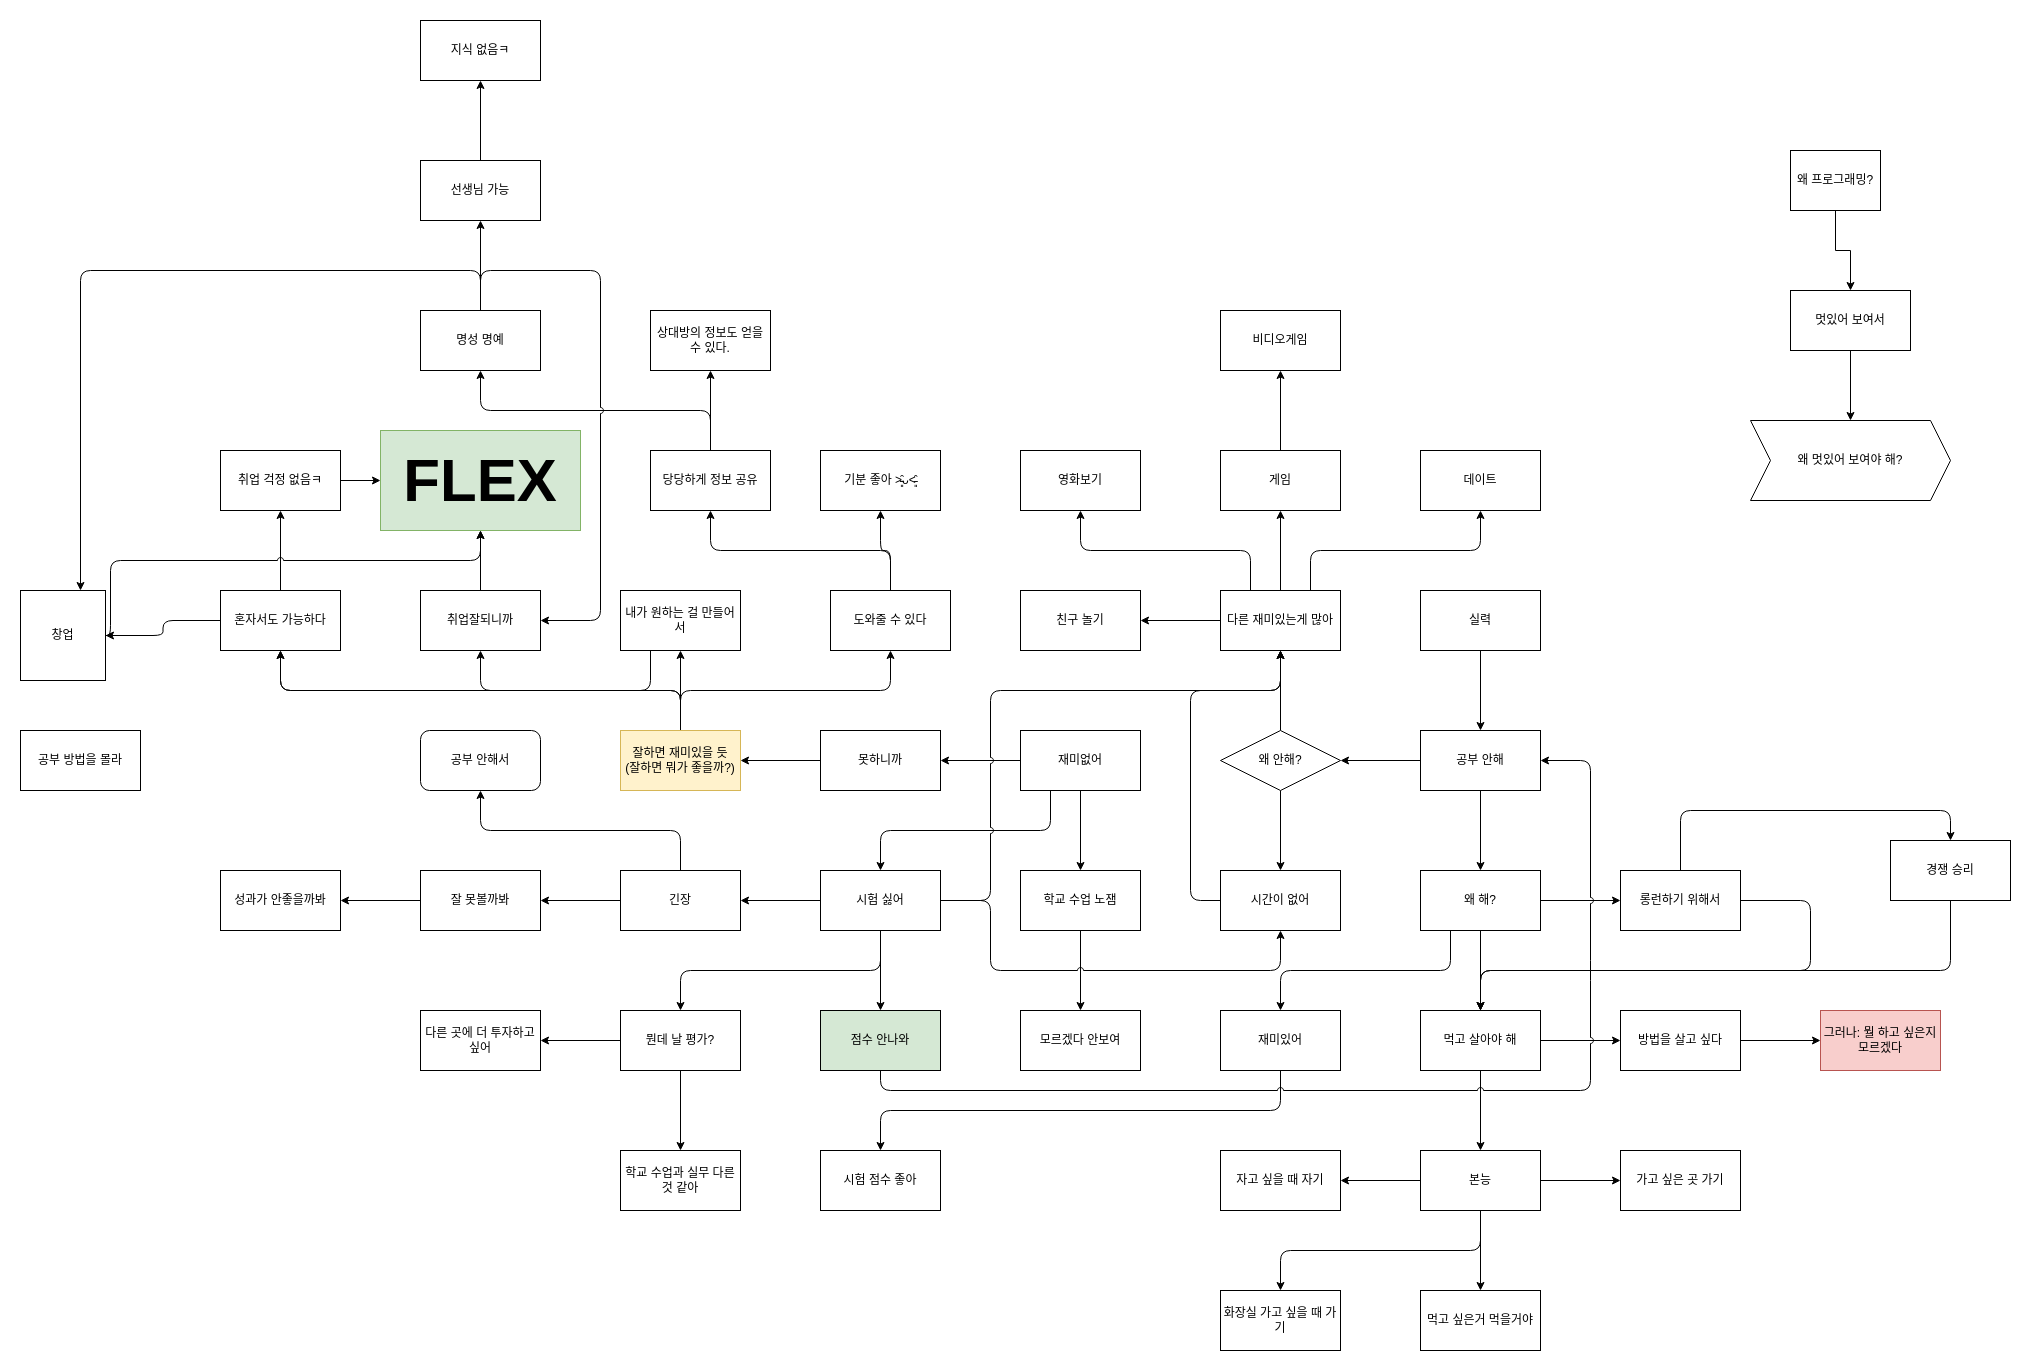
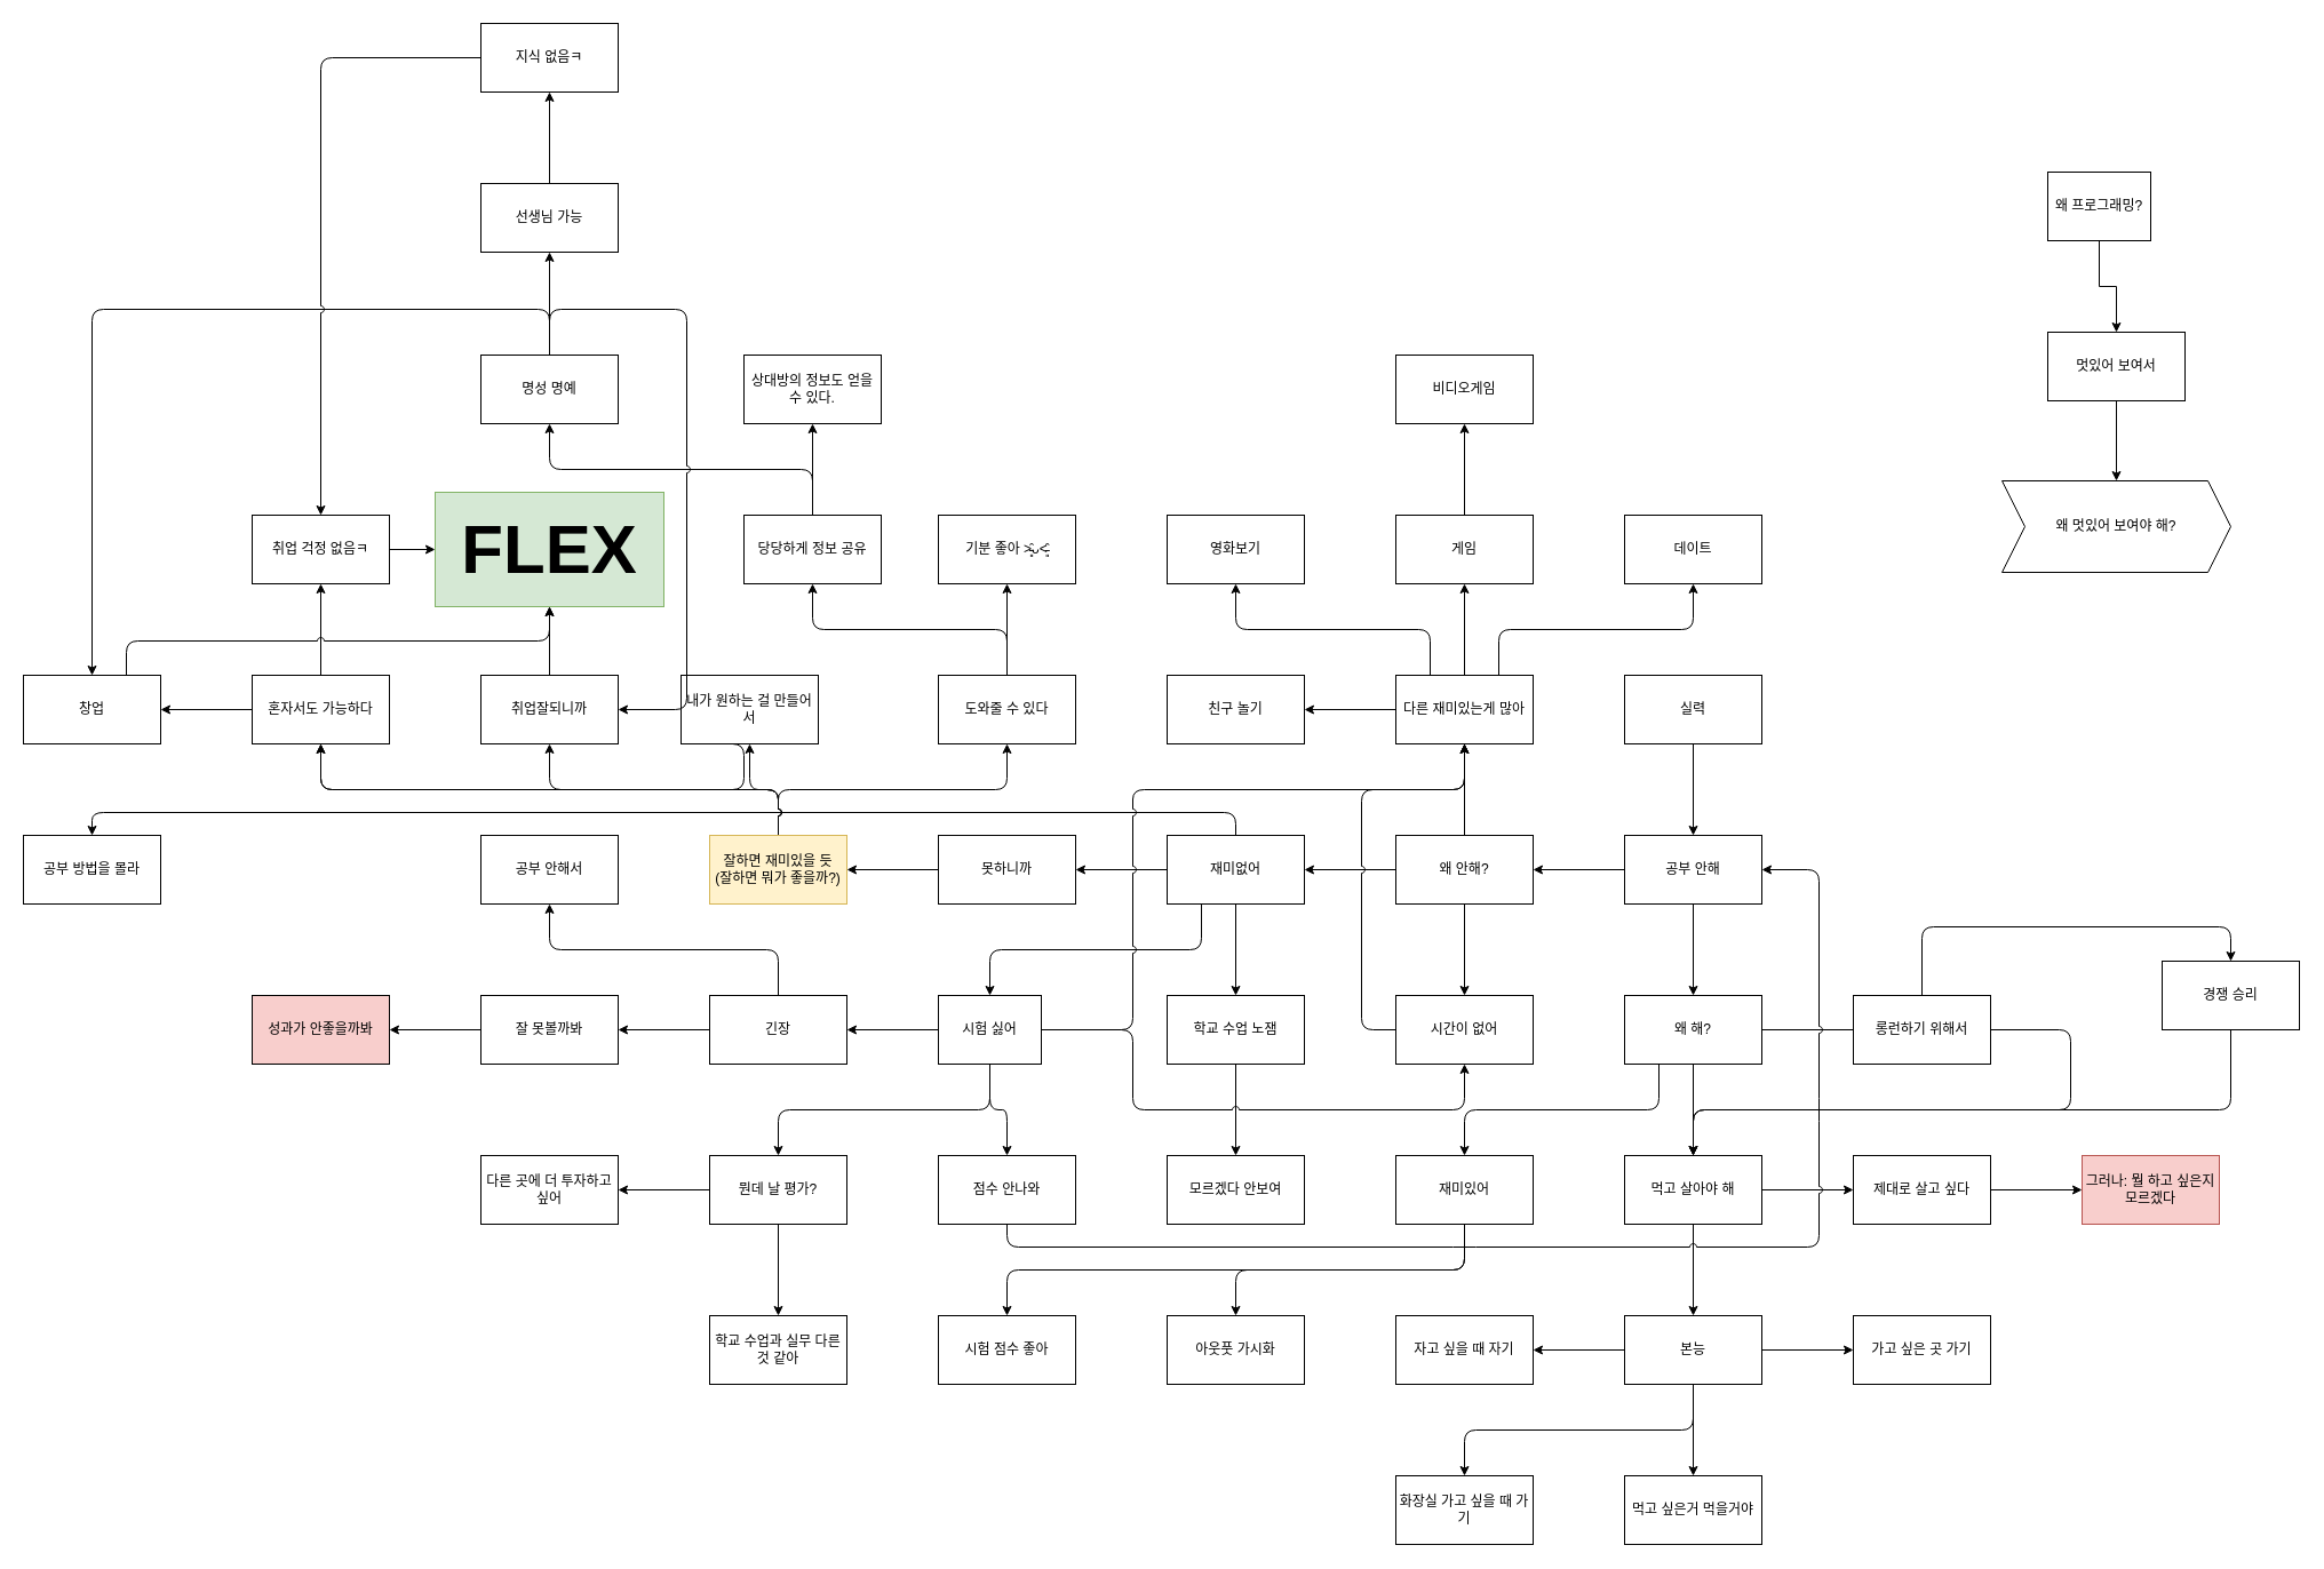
+ <mxCell id="121" style="edgeStyle=orthogonalEdgeStyle;rounded=1;jumpStyle=arc;orthogonalLoop=1;jettySize=auto;html=1;strokeColor=#000000;fontSize=12;" parent="6" source="124" target="109" edge="1"><mxGeometry relative="1" as="geometry"><Array as="points"><mxPoint x="280" y="50" /></Array></mxGeometry></mxCell>
- <mxCell id="98" value="내가 원하는 걸 만들어서" style="whiteSpace=wrap;html=1;" parent="6" vertex="1"><mxGeometry x="620" y="590" width="120" height="60" as="geometry" /></mxCell>
+ <mxCell id="98" value="내가 원하는 걸 만들어서" style="whiteSpace=wrap;html=1;" parent="6" vertex="1"><mxGeometry x="595" y="590" width="120" height="60" as="geometry" /></mxCell>
- <mxCell id="104" value="도와줄 수 있다" style="whiteSpace=wrap;html=1;fontSize=12;" parent="6" vertex="1"><mxGeometry x="830" y="590" width="120" height="60" as="geometry" /></mxCell>
+ <mxCell id="104" value="도와줄 수 있다" style="whiteSpace=wrap;html=1;fontSize=12;" parent="6" vertex="1"><mxGeometry x="820" y="590" width="120" height="60" as="geometry" /></mxCell>
- <mxCell id="111" value="창업" style="whiteSpace=wrap;html=1;" parent="6" vertex="1"><mxGeometry x="20" y="590" width="85" height="90" as="geometry" /></mxCell>
+ <mxCell id="111" value="창업" style="whiteSpace=wrap;html=1;" parent="6" vertex="1"><mxGeometry x="20" y="590" width="120" height="60" as="geometry" /></mxCell>
+ <mxCell id="47" value="" style="edgeStyle=orthogonalEdgeStyle;rounded=1;jumpStyle=arc;orthogonalLoop=1;jettySize=auto;html=1;strokeColor=#000000;fontSize=12;" parent="6" source="48" target="126" edge="1"><mxGeometry relative="1" as="geometry"><mxPoint x="230" y="750" as="targetPoint" /><Array as="points"><mxPoint x="1080" y="710" /><mxPoint x="80" y="710" /></Array></mxGeometry></mxCell>
- <mxCell id="95" value="공부 안해서" style="whiteSpace=wrap;html=1;rounded=1;" parent="6" vertex="1"><mxGeometry x="420" y="730" width="120" height="60" as="geometry" /></mxCell>
+ <mxCell id="95" value="공부 안해서" style="whiteSpace=wrap;html=1;" parent="6" vertex="1"><mxGeometry x="420" y="730" width="120" height="60" as="geometry" /></mxCell>
+ <mxCell id="12" value="" style="edgeStyle=orthogonalEdgeStyle;rounded=1;orthogonalLoop=1;jettySize=auto;html=1;" parent="6" source="15" target="48" edge="1"><mxGeometry relative="1" as="geometry" /></mxCell>
- <mxCell id="15" value="왜 안해?" style="rhombus;whiteSpace=wrap;html=1;" parent="6" vertex="1"><mxGeometry x="1220" y="730" width="120" height="60" as="geometry" /></mxCell>
+ <mxCell id="15" value="왜 안해?" style="whiteSpace=wrap;html=1;" parent="6" vertex="1"><mxGeometry x="1220" y="730" width="120" height="60" as="geometry" /></mxCell>
- <mxCell id="96" value="성과가 안좋을까봐" style="whiteSpace=wrap;html=1;" parent="6" vertex="1"><mxGeometry x="220" y="870" width="120" height="60" as="geometry" /></mxCell>
+ <mxCell id="96" value="성과가 안좋을까봐" style="whiteSpace=wrap;html=1;fillColor=#f8cecc;" parent="6" vertex="1"><mxGeometry x="220" y="870" width="120" height="60" as="geometry" /></mxCell>
- <mxCell id="76" value="시험 싫어" style="whiteSpace=wrap;html=1;" parent="6" vertex="1"><mxGeometry x="820" y="870" width="120" height="60" as="geometry" /></mxCell>
+ <mxCell id="76" value="시험 싫어" style="whiteSpace=wrap;html=1;" parent="6" vertex="1"><mxGeometry x="820" y="870" width="90" height="60" as="geometry" /></mxCell>
- <mxCell id="17" value="" style="edgeStyle=orthogonalEdgeStyle;rounded=0;orthogonalLoop=1;jettySize=auto;html=1;" parent="6" source="19" target="41" edge="1"><mxGeometry relative="1" as="geometry" /></mxCell>
+ <mxCell id="17" value="" style="edgeStyle=orthogonalEdgeStyle;rounded=0;orthogonalLoop=1;jettySize=auto;html=1;endArrow=none;" parent="6" source="19" target="41" edge="1"><mxGeometry relative="1" as="geometry" /></mxCell>
- <mxCell id="84" value="점수 안나와" style="whiteSpace=wrap;html=1;fillColor=#d5e8d4;" parent="6" vertex="1"><mxGeometry x="820" y="1010" width="120" height="60" as="geometry" /></mxCell>
+ <mxCell id="84" value="점수 안나와" style="whiteSpace=wrap;html=1;" parent="6" vertex="1"><mxGeometry x="820" y="1010" width="120" height="60" as="geometry" /></mxCell>
- <mxCell id="29" value="방법을 살고 싶다" style="whiteSpace=wrap;html=1;" parent="6" vertex="1"><mxGeometry x="1620" y="1010" width="120" height="60" as="geometry" /></mxCell>
+ <mxCell id="29" value="제대로 살고 싶다" style="whiteSpace=wrap;html=1;" parent="6" vertex="1"><mxGeometry x="1620" y="1010" width="120" height="60" as="geometry" /></mxCell>
+ <mxCell id="78" style="edgeStyle=orthogonalEdgeStyle;rounded=1;jumpStyle=arc;orthogonalLoop=1;jettySize=auto;html=1;exitX=0.5;exitY=1;exitDx=0;exitDy=0;strokeColor=#000000;" parent="6" source="80" target="81" edge="1"><mxGeometry relative="1" as="geometry"><mxPoint x="1080" y="1130" as="targetPoint" /><Array as="points"><mxPoint x="1280" y="1110" /><mxPoint x="1080" y="1110" /></Array></mxGeometry></mxCell>
+ <mxCell id="81" value="아웃풋 가시화" style="whiteSpace=wrap;html=1;" parent="6" vertex="1"><mxGeometry x="1020" y="1150" width="120" height="60" as="geometry" /></mxCell>
